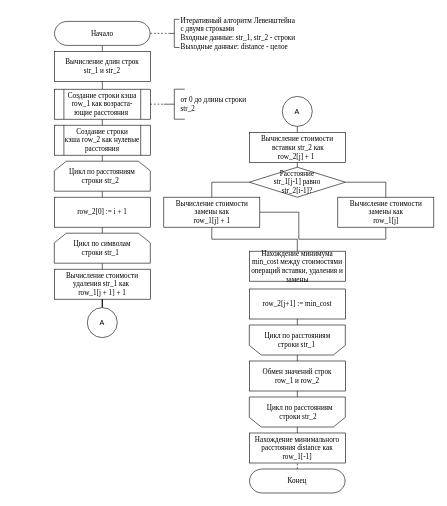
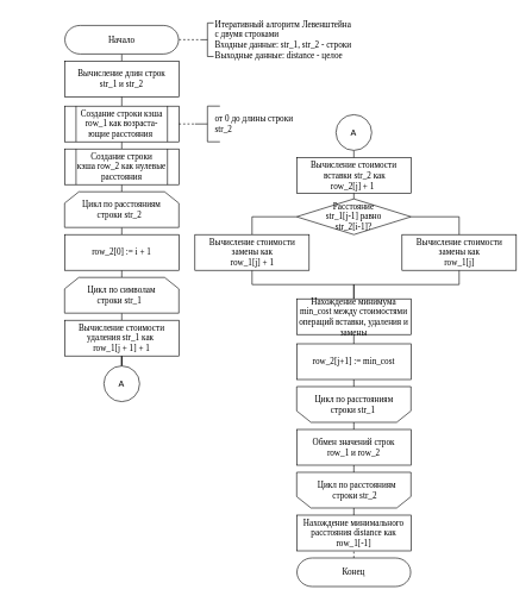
- <mxCell id="21" style="edgeStyle=orthogonalEdgeStyle;rounded=0;orthogonalLoop=1;jettySize=auto;html=1;exitX=0.5;exitY=1;exitDx=0;exitDy=0;endArrow=none;endFill=0;fontFamily=Times New Roman;" edge="1" parent="1" source="22" target="27"><mxGeometry relative="1" as="geometry" /></mxCell>
+ <mxCell id="21" style="edgeStyle=orthogonalEdgeStyle;rounded=0;orthogonalLoop=1;jettySize=auto;html=1;exitX=0.5;exitY=1;exitDx=0;exitDy=0;entryX=0.5;entryY=0;entryDx=0;entryDy=0;endArrow=none;endFill=0;fontFamily=Times New Roman;" edge="1" parent="1" source="22" target="29"><mxGeometry relative="1" as="geometry" /></mxCell>
+ <mxCell id="28" style="edgeStyle=orthogonalEdgeStyle;rounded=0;orthogonalLoop=1;jettySize=auto;html=1;exitX=0.5;exitY=1;exitDx=0;exitDy=0;entryX=0.5;entryY=0;entryDx=0;entryDy=0;endArrow=none;endFill=0;" edge="1" parent="1" source="29" target="46"><mxGeometry relative="1" as="geometry" /></mxCell>
